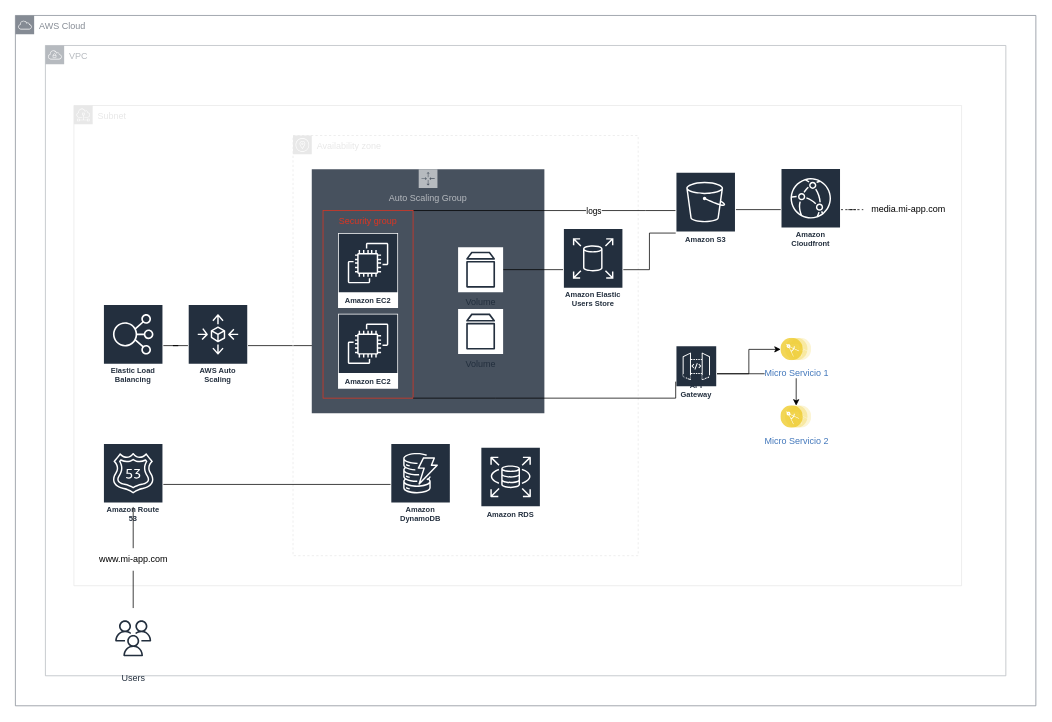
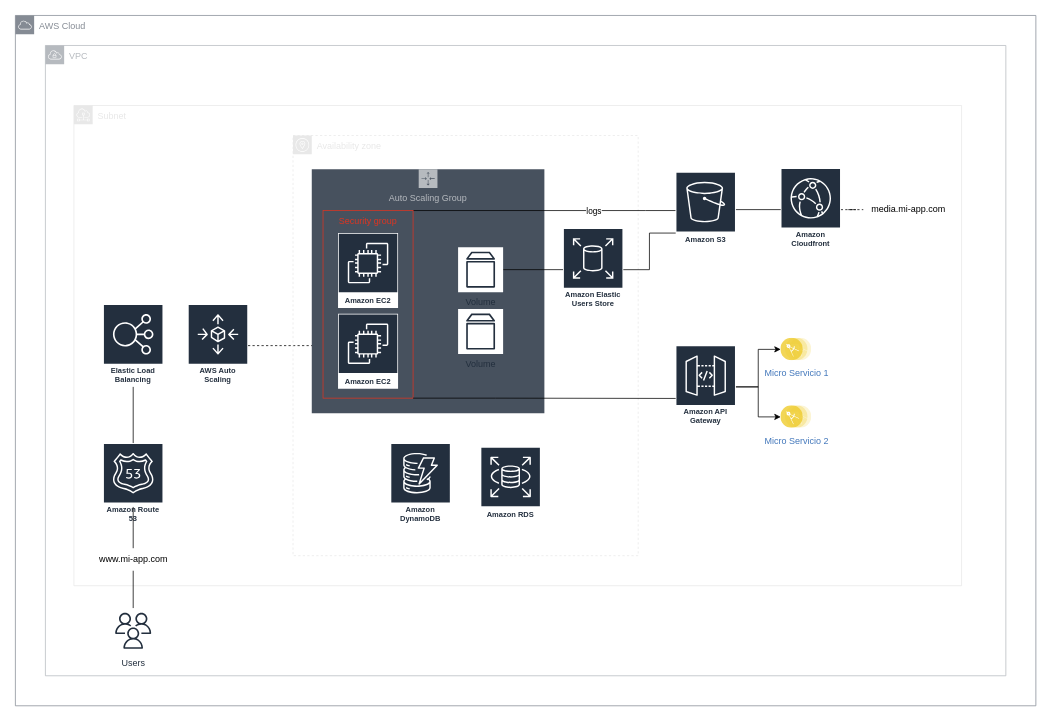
- <mxCell id="9" style="edgeStyle=orthogonalEdgeStyle;rounded=0;orthogonalLoop=1;jettySize=auto;html=1;endArrow=none;endFill=0;" edge="1" parent="1" source="10" target="21"><mxGeometry relative="1" as="geometry" /></mxCell>
- <mxCell id="2" style="edgeStyle=orthogonalEdgeStyle;rounded=0;orthogonalLoop=1;jettySize=auto;html=1;entryX=0.065;entryY=0.5;entryDx=0;entryDy=0;entryPerimeter=0;endArrow=none;endFill=0;" edge="1" parent="1" source="21" target="7"><mxGeometry relative="1" as="geometry" /></mxCell>
+ <mxCell id="2" style="edgeStyle=orthogonalEdgeStyle;rounded=0;orthogonalLoop=1;jettySize=auto;html=1;entryX=0.065;entryY=0.5;entryDx=0;entryDy=0;entryPerimeter=0;endArrow=none;endFill=0;dashed=1;" edge="1" parent="1" source="21" target="7"><mxGeometry relative="1" as="geometry" /></mxCell>
- <mxCell id="25" value="Amazon API Gateway" style="sketch=0;outlineConnect=0;fontColor=#232F3E;gradientColor=none;strokeColor=#ffffff;fillColor=#232F3E;dashed=0;verticalLabelPosition=middle;verticalAlign=bottom;align=center;html=1;whiteSpace=wrap;fontSize=10;fontStyle=1;spacing=3;shape=mxgraph.aws4.productIcon;prIcon=mxgraph.aws4.api_gateway;" vertex="1" parent="1"><mxGeometry x="900" y="460" width="55" height="75" as="geometry" /></mxCell>
+ <mxCell id="25" value="Amazon API Gateway" style="sketch=0;outlineConnect=0;fontColor=#232F3E;gradientColor=none;strokeColor=#ffffff;fillColor=#232F3E;dashed=0;verticalLabelPosition=middle;verticalAlign=bottom;align=center;html=1;whiteSpace=wrap;fontSize=10;fontStyle=1;spacing=3;shape=mxgraph.aws4.productIcon;prIcon=mxgraph.aws4.api_gateway;" vertex="1" parent="1"><mxGeometry x="900" y="460" width="80" height="110" as="geometry" /></mxCell>
- <mxCell id="15" style="edgeStyle=orthogonalEdgeStyle;rounded=0;orthogonalLoop=1;jettySize=auto;html=1;endArrow=none;endFill=0;" edge="1" parent="1" source="16" target="13"><mxGeometry relative="1" as="geometry" /></mxCell>
+ <mxCell id="15" style="edgeStyle=orthogonalEdgeStyle;rounded=0;orthogonalLoop=1;jettySize=auto;html=1;endArrow=none;endFill=0;" edge="1" parent="1" source="16" target="10"><mxGeometry relative="1" as="geometry" /></mxCell>
- <mxCell id="12" value="Users" style="sketch=0;outlineConnect=0;fontColor=#232F3E;gradientColor=none;strokeColor=#232F3E;fillColor=#ffffff;dashed=0;verticalLabelPosition=bottom;verticalAlign=top;align=center;html=1;fontSize=12;fontStyle=0;aspect=fixed;shape=mxgraph.aws4.resourceIcon;resIcon=mxgraph.aws4.users;" vertex="1" parent="1"><mxGeometry x="147" y="810" width="60" height="80" as="geometry" /></mxCell>
+ <mxCell id="12" value="Users" style="sketch=0;outlineConnect=0;fontColor=#232F3E;gradientColor=none;strokeColor=#232F3E;fillColor=#ffffff;dashed=0;verticalLabelPosition=bottom;verticalAlign=top;align=center;html=1;fontSize=12;fontStyle=0;aspect=fixed;shape=mxgraph.aws4.resourceIcon;resIcon=mxgraph.aws4.users;" vertex="1" parent="1"><mxGeometry x="147" y="810" width="60" height="60" as="geometry" /></mxCell>
